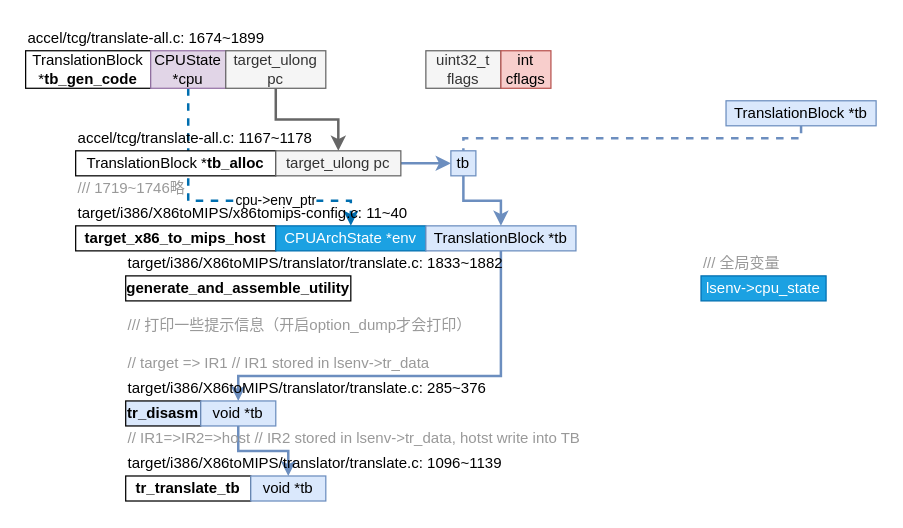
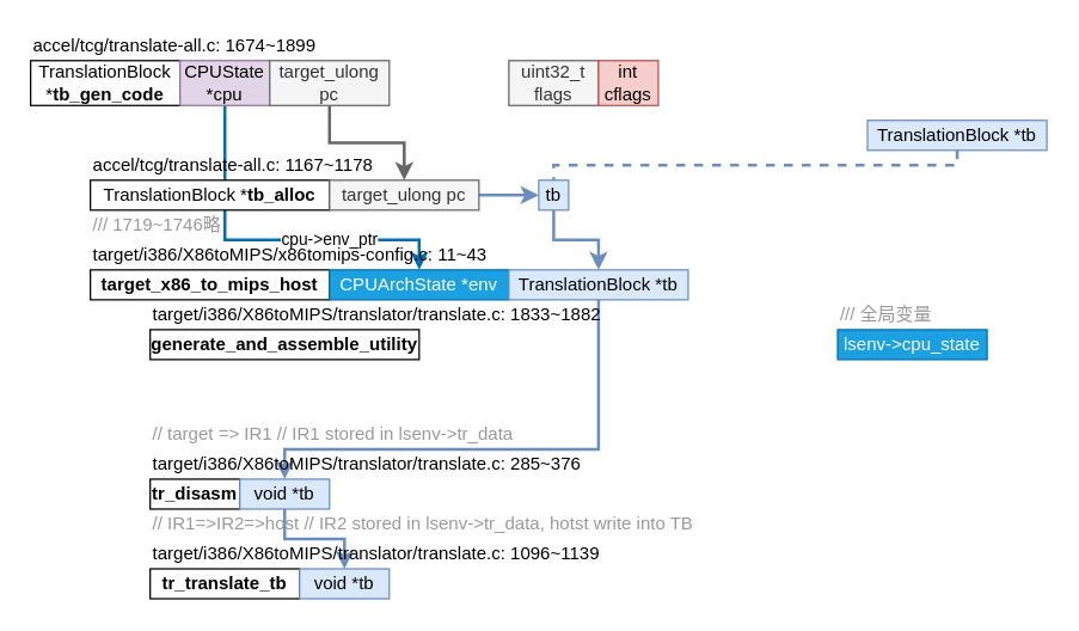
- <mxCell id="3" value="cpu-&amp;gt;env_ptr" style="edgeStyle=orthogonalEdgeStyle;rounded=0;orthogonalLoop=1;jettySize=auto;html=1;endArrow=classic;endFill=1;strokeWidth=2;fillColor=#1ba1e2;strokeColor=#006EAF;dashed=1;" parent="1" source="4" target="20" edge="1"><mxGeometry x="0.333" relative="1" as="geometry"><Array as="points"><mxPoint x="150" y="160" /><mxPoint x="280" y="160" /></Array><mxPoint as="offset" /></mxGeometry></mxCell>
+ <mxCell id="3" value="cpu-&amp;gt;env_ptr" style="edgeStyle=orthogonalEdgeStyle;rounded=0;orthogonalLoop=1;jettySize=auto;html=1;endArrow=classic;endFill=1;strokeWidth=2;fillColor=#1ba1e2;strokeColor=#006EAF;" parent="1" source="4" target="20" edge="1"><mxGeometry x="0.333" relative="1" as="geometry"><Array as="points"><mxPoint x="150" y="160" /><mxPoint x="280" y="160" /></Array><mxPoint as="offset" /></mxGeometry></mxCell>
- <mxCell id="23" value="target/i386/X86toMIPS/x86tomips-config.c: 11~40" style="text;html=1;resizable=0;points=[];autosize=1;align=left;verticalAlign=top;spacingTop=-4;" parent="1" vertex="1"><mxGeometry x="60" y="160" width="280" height="20" as="geometry" /></mxCell>
+ <mxCell id="23" value="target/i386/X86toMIPS/x86tomips-config.c: 11~43" style="text;html=1;resizable=0;points=[];autosize=1;align=left;verticalAlign=top;spacingTop=-4;" parent="1" vertex="1"><mxGeometry x="60" y="160" width="280" height="20" as="geometry" /></mxCell>
- <mxCell id="26" value="&lt;font color=&quot;#999999&quot;&gt;/// 打印一些提示信息（开启option_dump才会打印）&lt;/font&gt;" style="text;html=1;resizable=0;points=[];autosize=1;align=left;verticalAlign=top;spacingTop=-4;" vertex="1" parent="1"><mxGeometry x="100" y="250" width="290" height="20" as="geometry" /></mxCell>
- <mxCell id="27" value="&lt;b&gt;tr_disasm&lt;/b&gt;" style="rounded=0;whiteSpace=wrap;html=1;fillColor=#dae8fc;" vertex="1" parent="1"><mxGeometry x="100" y="320" width="60" height="20" as="geometry" /></mxCell>
+ <mxCell id="27" value="&lt;b&gt;tr_disasm&lt;/b&gt;" style="rounded=0;whiteSpace=wrap;html=1;" vertex="1" parent="1"><mxGeometry x="100" y="320" width="60" height="20" as="geometry" /></mxCell>
